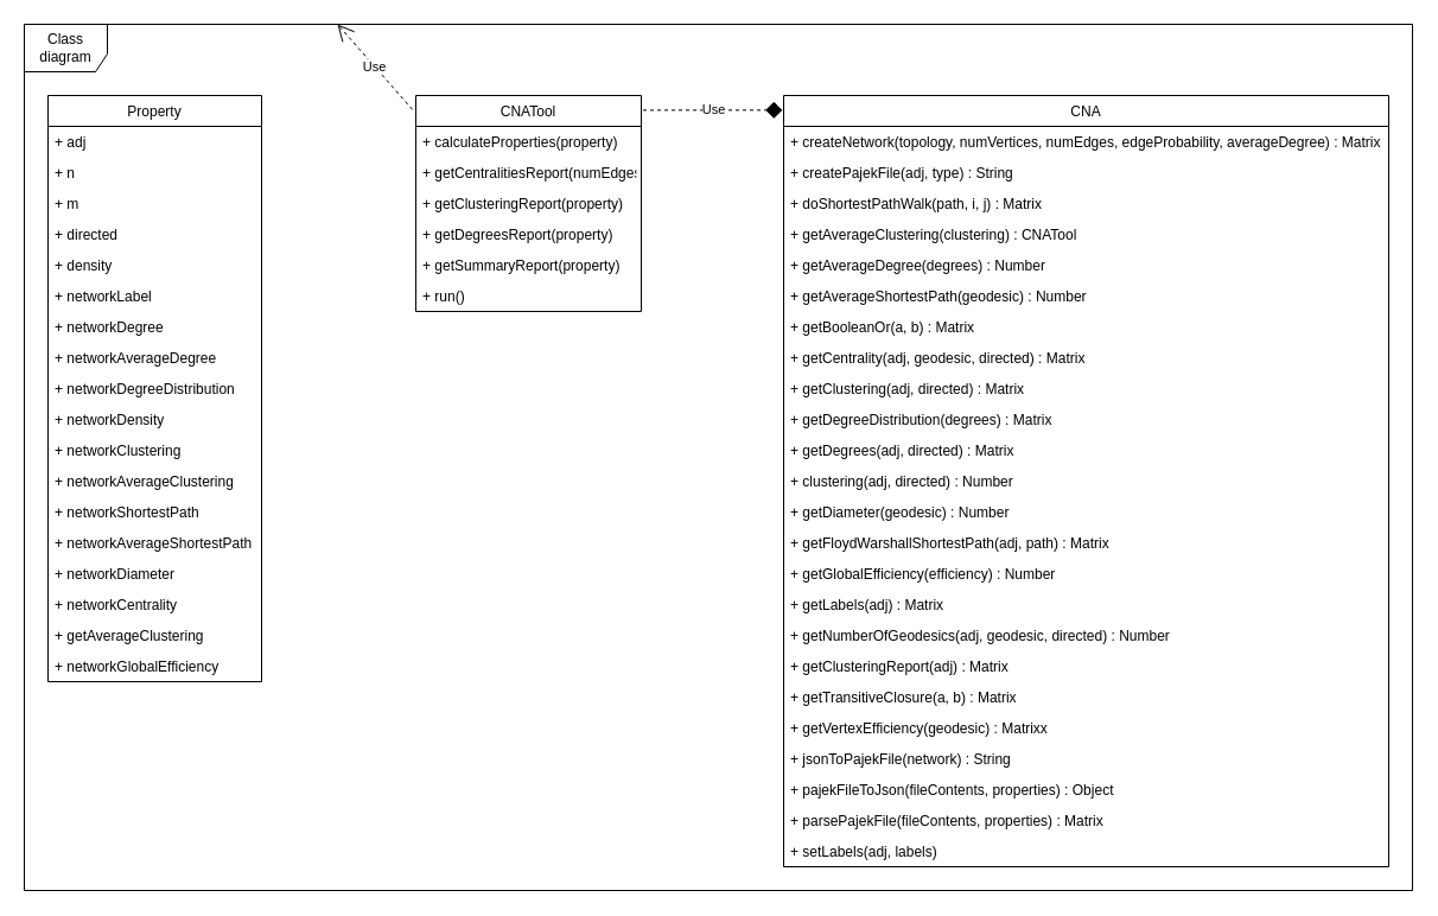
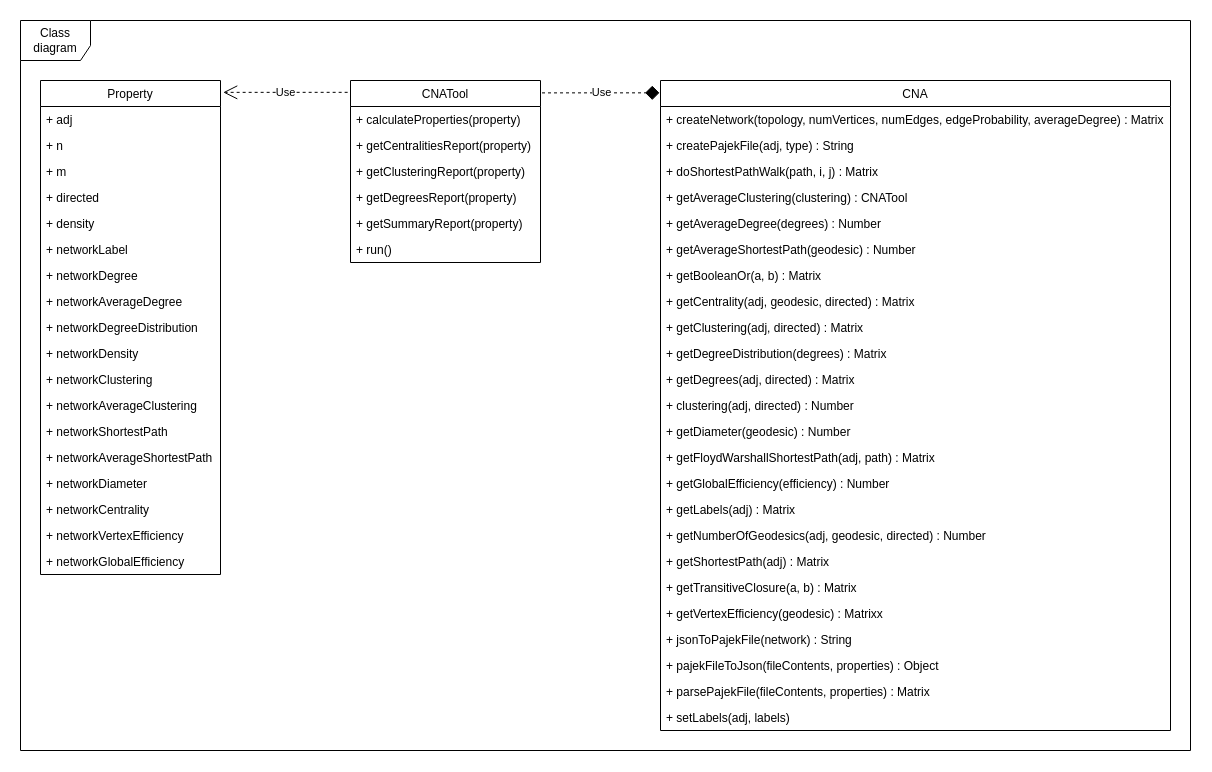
- <mxCell id="29" value="Use" style="endArrow=open;endSize=12;dashed=1;html=1;exitX=-0.015;exitY=0.065;exitDx=0;exitDy=0;exitPerimeter=0;" edge="1" parent="1" source="22" target="2"><mxGeometry width="160" relative="1" as="geometry"><mxPoint x="340" y="92" as="sourcePoint" /><mxPoint x="240" y="120" as="targetPoint" /></mxGeometry></mxCell>
+ <mxCell id="29" value="Use" style="endArrow=open;endSize=12;dashed=1;html=1;entryX=1.015;entryY=0.024;entryDx=0;entryDy=0;entryPerimeter=0;exitX=-0.015;exitY=0.065;exitDx=0;exitDy=0;exitPerimeter=0;" edge="1" parent="1" source="22" target="3"><mxGeometry width="160" relative="1" as="geometry"><mxPoint x="340" y="92" as="sourcePoint" /><mxPoint x="240" y="120" as="targetPoint" /></mxGeometry></mxCell>
- <mxCell id="24" value="+ getCentralitiesReport(numEdges)" style="text;strokeColor=none;fillColor=none;align=left;verticalAlign=top;spacingLeft=4;spacingRight=4;overflow=hidden;rotatable=0;points=[[0,0.5],[1,0.5]];portConstraint=eastwest;" vertex="1" parent="22"><mxGeometry y="52" width="190" height="26" as="geometry" /></mxCell>
+ <mxCell id="24" value="+ getCentralitiesReport(property)" style="text;strokeColor=none;fillColor=none;align=left;verticalAlign=top;spacingLeft=4;spacingRight=4;overflow=hidden;rotatable=0;points=[[0,0.5],[1,0.5]];portConstraint=eastwest;" vertex="1" parent="22"><mxGeometry y="52" width="190" height="26" as="geometry" /></mxCell>
- <mxCell id="20" value="+ getAverageClustering" style="text;strokeColor=none;fillColor=none;align=left;verticalAlign=top;spacingLeft=4;spacingRight=4;overflow=hidden;rotatable=0;points=[[0,0.5],[1,0.5]];portConstraint=eastwest;" vertex="1" parent="3"><mxGeometry y="442" width="180" height="26" as="geometry" /></mxCell>
+ <mxCell id="20" value="+ networkVertexEfficiency" style="text;strokeColor=none;fillColor=none;align=left;verticalAlign=top;spacingLeft=4;spacingRight=4;overflow=hidden;rotatable=0;points=[[0,0.5],[1,0.5]];portConstraint=eastwest;" vertex="1" parent="3"><mxGeometry y="442" width="180" height="26" as="geometry" /></mxCell>
- <mxCell id="48" value="+ getClusteringReport(adj) : Matrix" style="text;strokeColor=none;fillColor=none;align=left;verticalAlign=top;spacingLeft=4;spacingRight=4;overflow=hidden;rotatable=0;points=[[0,0.5],[1,0.5]];portConstraint=eastwest;" vertex="1" parent="30"><mxGeometry y="468" width="510" height="26" as="geometry" /></mxCell>
+ <mxCell id="48" value="+ getShortestPath(adj) : Matrix" style="text;strokeColor=none;fillColor=none;align=left;verticalAlign=top;spacingLeft=4;spacingRight=4;overflow=hidden;rotatable=0;points=[[0,0.5],[1,0.5]];portConstraint=eastwest;" vertex="1" parent="30"><mxGeometry y="468" width="510" height="26" as="geometry" /></mxCell>
